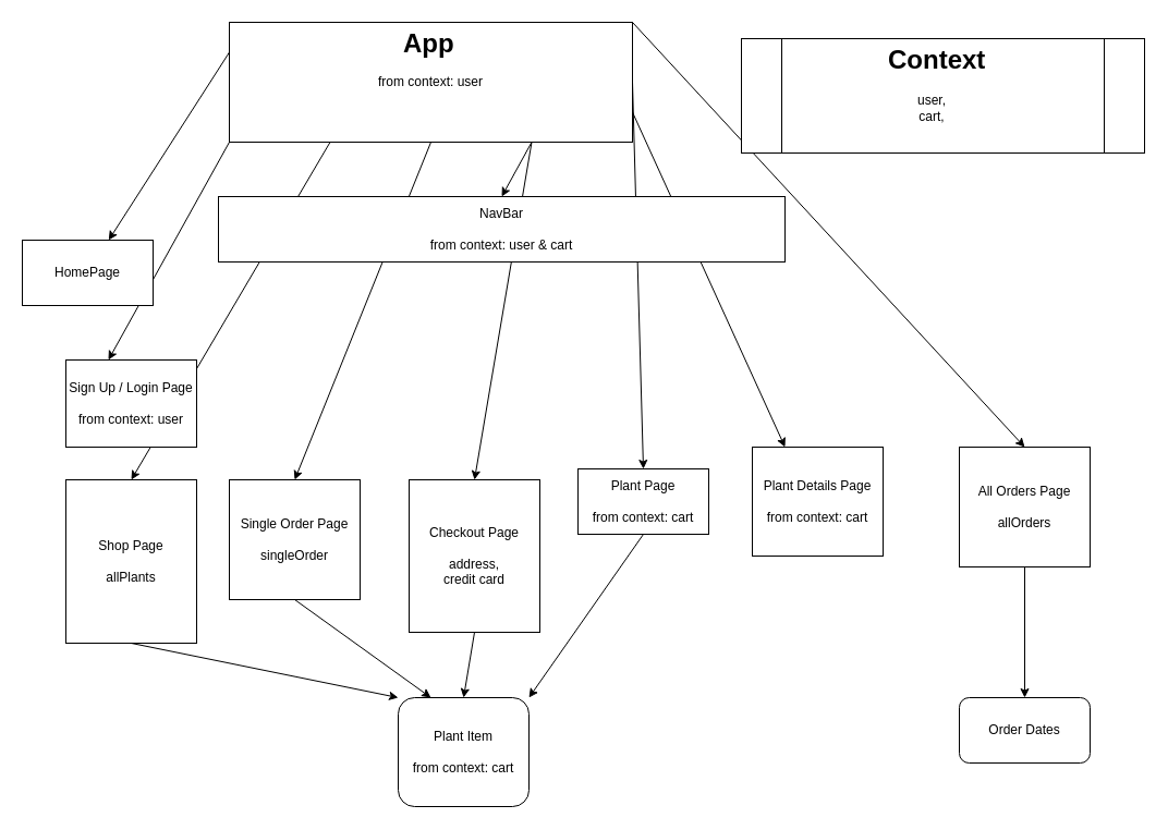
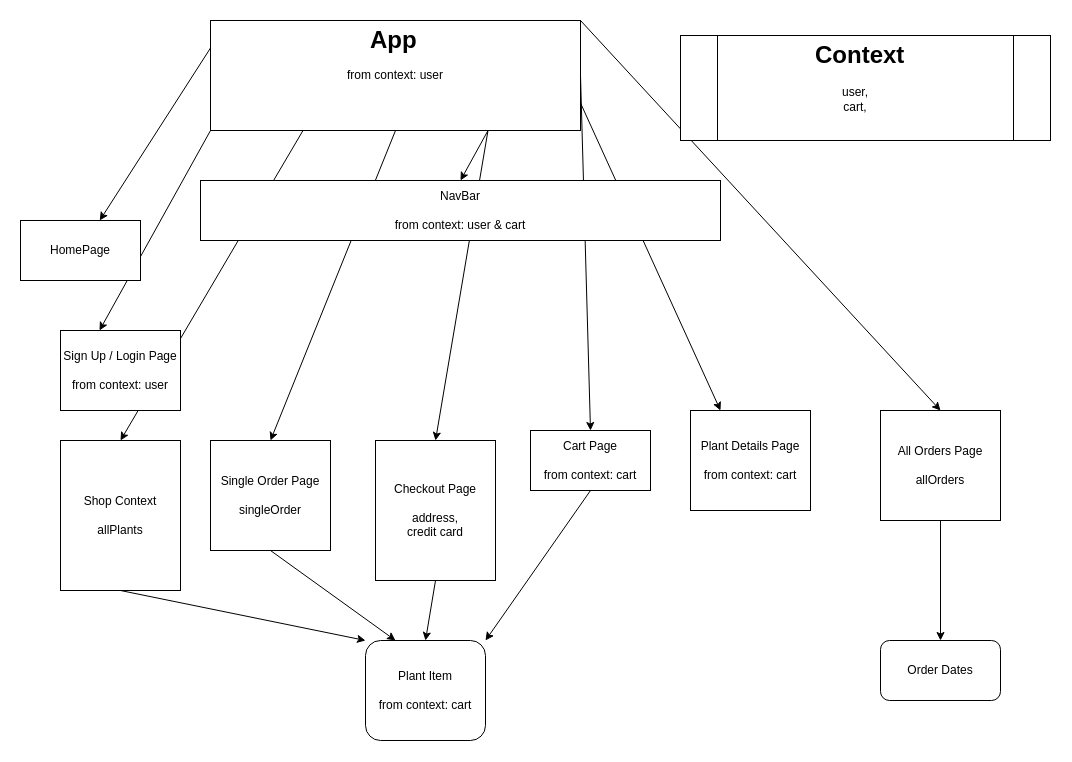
- <mxCell id="19" value="Plant Page&lt;br&gt;&lt;br&gt;from context: cart" style="rounded=0;whiteSpace=wrap;html=1;" vertex="1" parent="1"><mxGeometry x="530" y="430" width="120" height="60" as="geometry" /></mxCell>
+ <mxCell id="19" value="Cart Page&lt;br&gt;&lt;br&gt;from context: cart" style="rounded=0;whiteSpace=wrap;html=1;" vertex="1" parent="1"><mxGeometry x="530" y="430" width="120" height="60" as="geometry" /></mxCell>
- <mxCell id="17" value="Shop Page&lt;br&gt;&lt;br&gt;allPlants" style="rounded=0;whiteSpace=wrap;html=1;" vertex="1" parent="1"><mxGeometry x="60" y="440" width="120" height="150" as="geometry" /></mxCell>
+ <mxCell id="17" value="Shop Context&lt;br&gt;&lt;br&gt;allPlants" style="rounded=0;whiteSpace=wrap;html=1;" vertex="1" parent="1"><mxGeometry x="60" y="440" width="120" height="150" as="geometry" /></mxCell>
